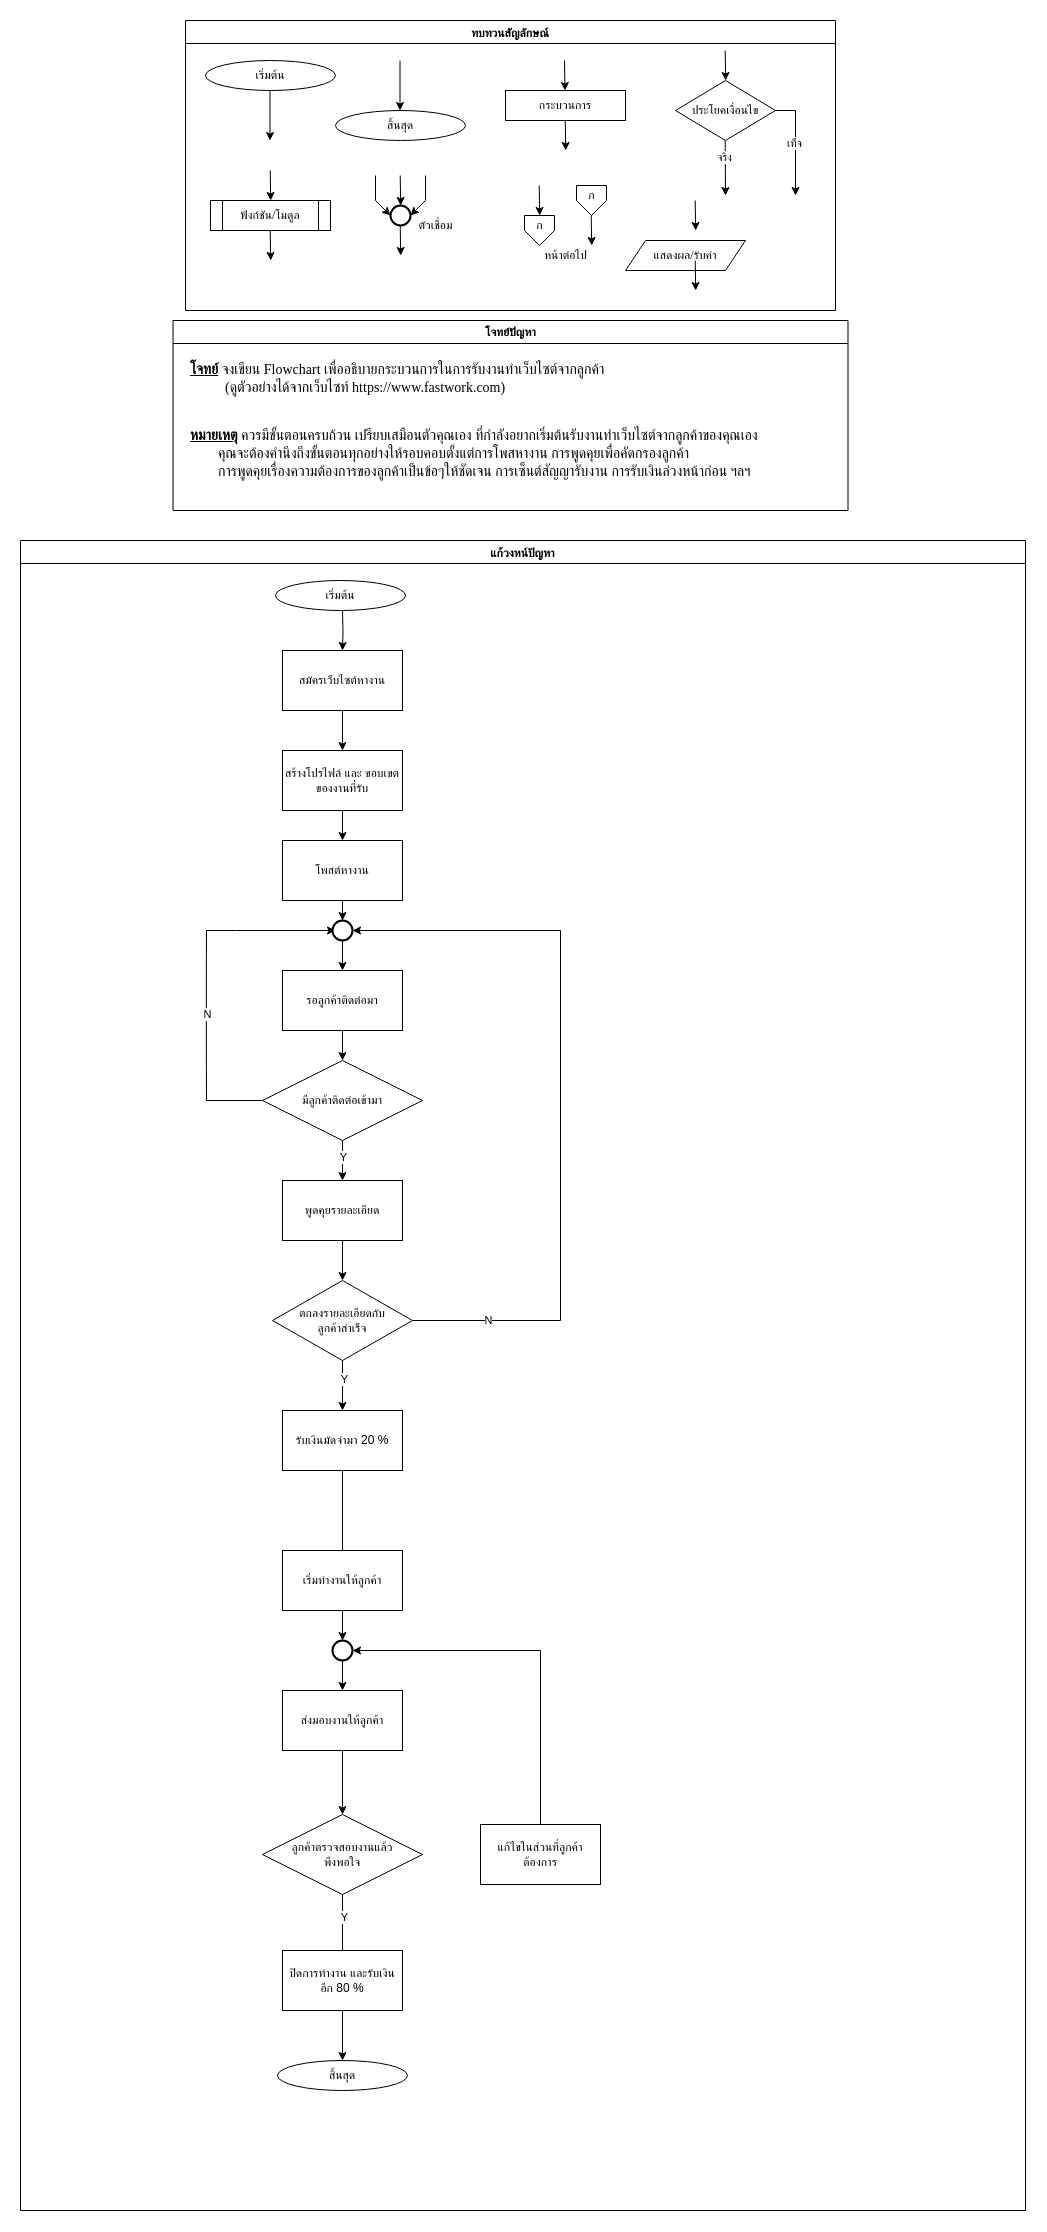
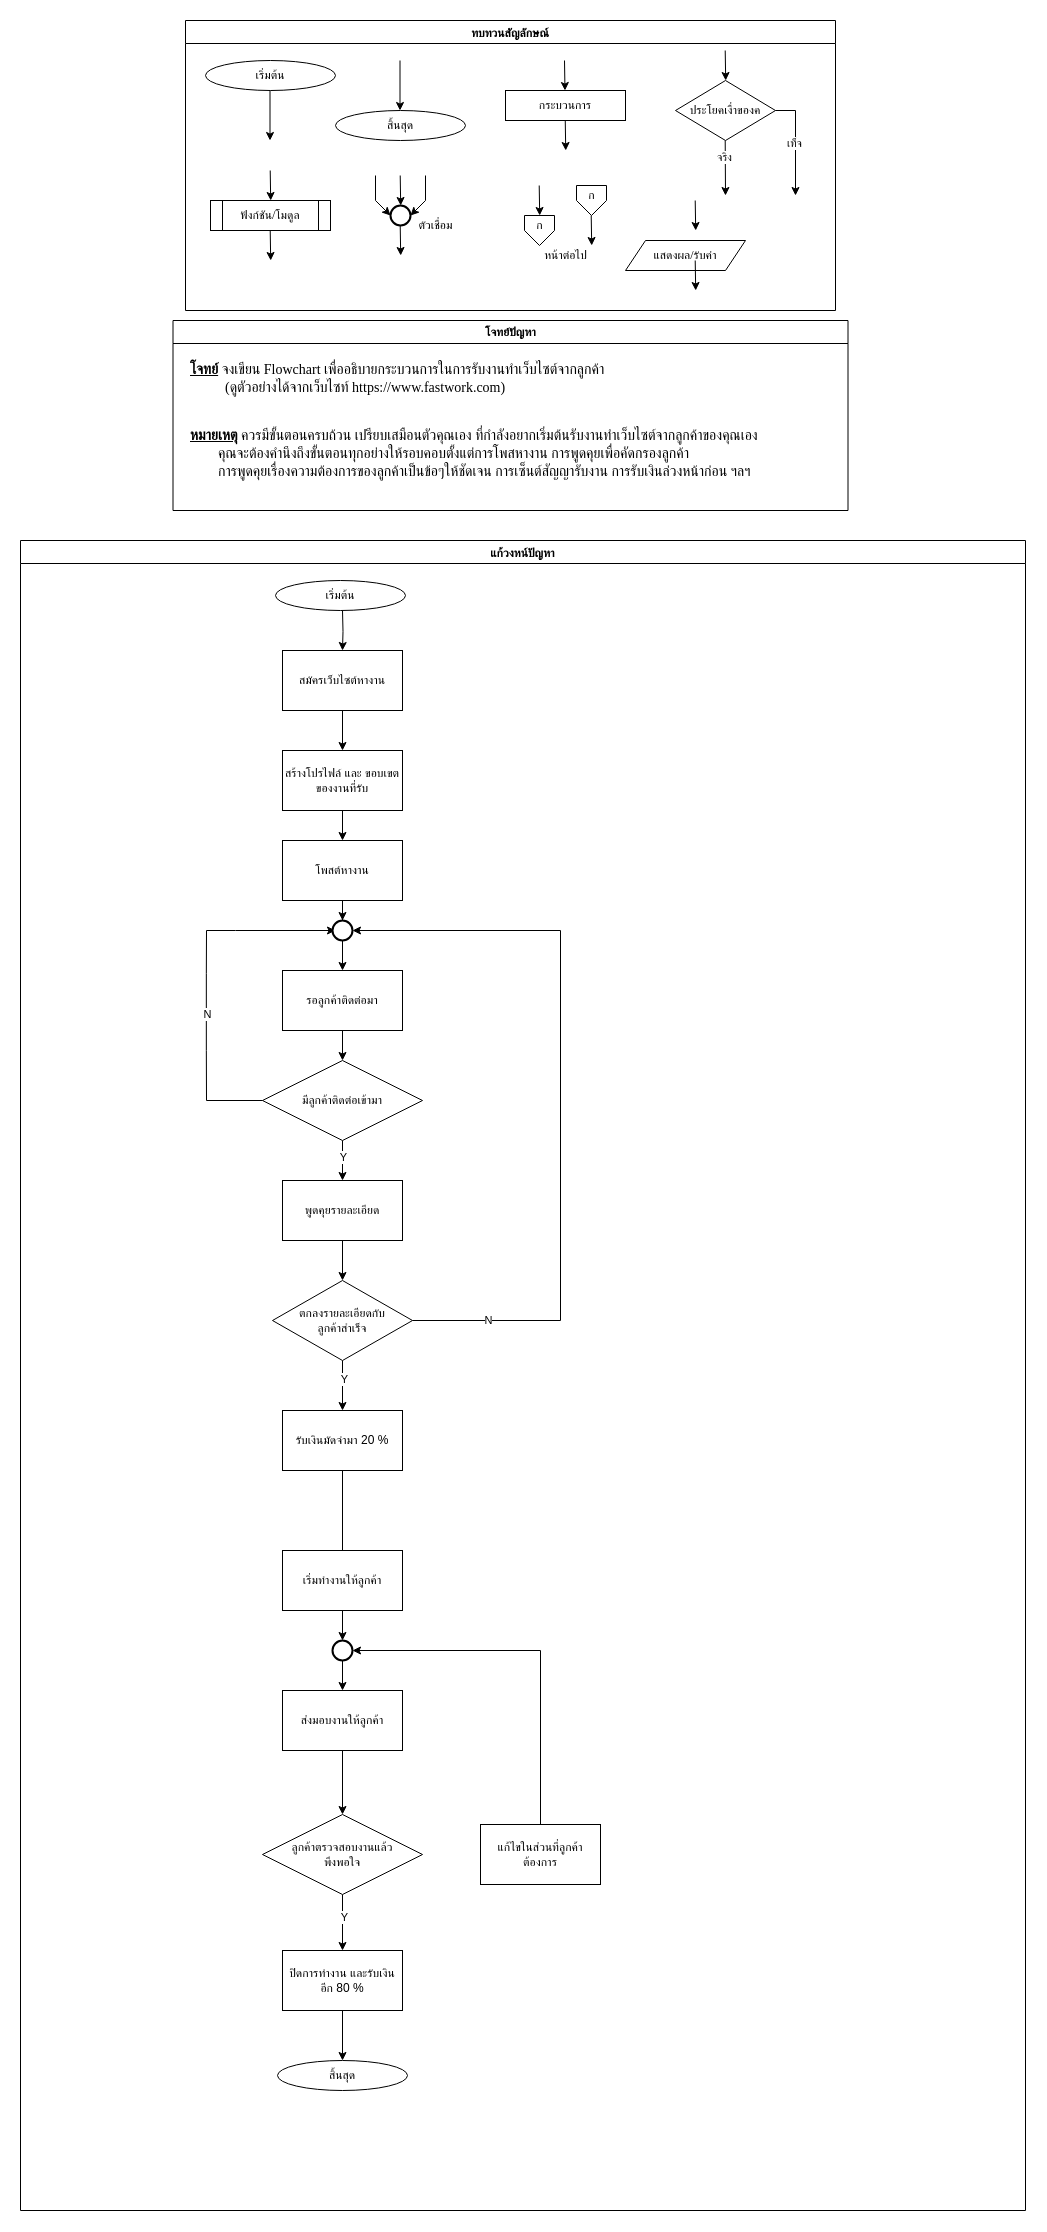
- <mxCell id="10" value="ประโยคเงื่อนไข" style="rhombus;whiteSpace=wrap;html=1;fontFamily=Sarabun;fontSource=https%3A%2F%2Ffonts.googleapis.com%2Fcss%3Ffamily%3DSarabun;" parent="2" vertex="1"><mxGeometry x="490" y="60" width="100" height="60" as="geometry" /></mxCell>
+ <mxCell id="10" value="ประโยคเงื่าของค" style="rhombus;whiteSpace=wrap;html=1;fontFamily=Sarabun;fontSource=https%3A%2F%2Ffonts.googleapis.com%2Fcss%3Ffamily%3DSarabun;" parent="2" vertex="1"><mxGeometry x="490" y="60" width="100" height="60" as="geometry" /></mxCell>
- <mxCell id="66" value="" style="edgeStyle=orthogonalEdgeStyle;rounded=0;orthogonalLoop=1;jettySize=auto;html=1;endArrow=none;" edge="1" parent="35" source="68" target="71"><mxGeometry relative="1" as="geometry" /></mxCell>
+ <mxCell id="66" value="" style="edgeStyle=orthogonalEdgeStyle;rounded=0;orthogonalLoop=1;jettySize=auto;html=1;" edge="1" parent="35" source="68" target="71"><mxGeometry relative="1" as="geometry" /></mxCell>
